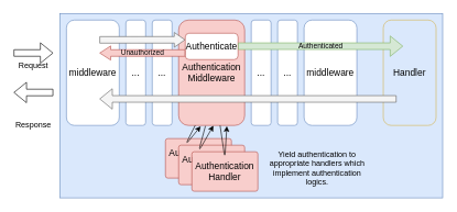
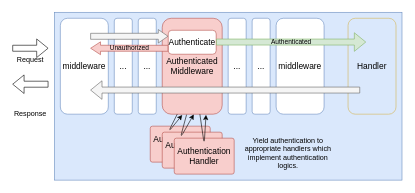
- <mxCell id="3" value="Authentication&lt;br&gt;Middleware" style="rounded=1;whiteSpace=wrap;html=1;fontSize=14;strokeColor=#b85450;fillColor=#f8cecc;" parent="1" vertex="1"><mxGeometry x="270" y="30" width="100" height="160" as="geometry" /></mxCell>
+ <mxCell id="3" value="Authenticated&lt;br&gt;Middleware" style="rounded=1;whiteSpace=wrap;html=1;fontSize=14;strokeColor=#b85450;fillColor=#f8cecc;" parent="1" vertex="1"><mxGeometry x="270" y="30" width="100" height="160" as="geometry" /></mxCell>
